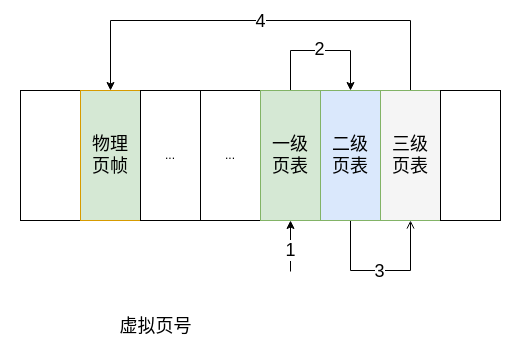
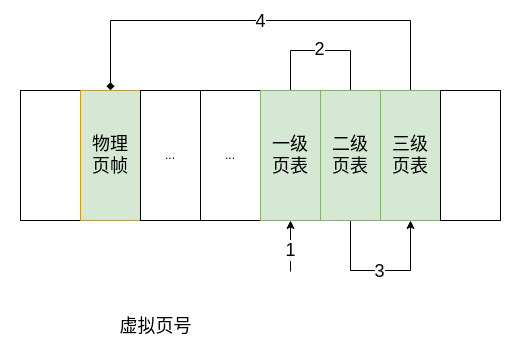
- <mxCell id="12" style="edgeStyle=orthogonalEdgeStyle;rounded=0;orthogonalLoop=1;jettySize=auto;html=1;exitX=0.5;exitY=0;exitDx=0;exitDy=0;entryX=0.5;entryY=0;entryDx=0;entryDy=0;fontSize=18;" edge="1" parent="1" source="14" target="3"><mxGeometry relative="1" as="geometry"><Array as="points"><mxPoint x="410" y="20" /><mxPoint x="110" y="20" /></Array></mxGeometry></mxCell>
+ <mxCell id="12" style="edgeStyle=orthogonalEdgeStyle;rounded=0;orthogonalLoop=1;jettySize=auto;html=1;exitX=0.5;exitY=0;exitDx=0;exitDy=0;entryX=0.5;entryY=0;entryDx=0;entryDy=0;fontSize=18;endArrow=diamond;" edge="1" parent="1" source="14" target="3"><mxGeometry relative="1" as="geometry"><Array as="points"><mxPoint x="410" y="20" /><mxPoint x="110" y="20" /></Array></mxGeometry></mxCell>
- <mxCell id="6" style="edgeStyle=orthogonalEdgeStyle;rounded=0;orthogonalLoop=1;jettySize=auto;html=1;exitX=0.5;exitY=0;exitDx=0;exitDy=0;entryX=0.5;entryY=0;entryDx=0;entryDy=0;fontSize=18;" edge="1" parent="1" source="8" target="11"><mxGeometry relative="1" as="geometry"><Array as="points"><mxPoint x="290" y="50" /><mxPoint x="350" y="50" /></Array></mxGeometry></mxCell>
+ <mxCell id="6" style="edgeStyle=orthogonalEdgeStyle;rounded=0;orthogonalLoop=1;jettySize=auto;html=1;exitX=0.5;exitY=0;exitDx=0;exitDy=0;entryX=0.5;entryY=0;entryDx=0;entryDy=0;fontSize=18;endArrow=none;" edge="1" parent="1" source="8" target="11"><mxGeometry relative="1" as="geometry"><Array as="points"><mxPoint x="290" y="50" /><mxPoint x="350" y="50" /></Array></mxGeometry></mxCell>
- <mxCell id="11" value="&lt;font style=&quot;font-size: 18px;&quot;&gt;二级&lt;br&gt;页表&lt;/font&gt;" style="rounded=0;whiteSpace=wrap;html=1;fillColor=#dae8fc;strokeColor=#82b366;" vertex="1" parent="1"><mxGeometry x="320" y="90" width="60" height="130" as="geometry" /></mxCell>
+ <mxCell id="11" value="&lt;font style=&quot;font-size: 18px;&quot;&gt;二级&lt;br&gt;页表&lt;/font&gt;" style="rounded=0;whiteSpace=wrap;html=1;fillColor=#d5e8d4;strokeColor=#82b366;" vertex="1" parent="1"><mxGeometry x="320" y="90" width="60" height="130" as="geometry" /></mxCell>
- <mxCell id="14" value="&lt;font style=&quot;font-size: 18px;&quot;&gt;三级&lt;br&gt;页表&lt;/font&gt;" style="rounded=0;whiteSpace=wrap;html=1;fillColor=#f5f5f5;strokeColor=#82b366;" vertex="1" parent="1"><mxGeometry x="380" y="90" width="60" height="130" as="geometry" /></mxCell>
+ <mxCell id="14" value="&lt;font style=&quot;font-size: 18px;&quot;&gt;三级&lt;br&gt;页表&lt;/font&gt;" style="rounded=0;whiteSpace=wrap;html=1;fillColor=#d5e8d4;strokeColor=#82b366;" vertex="1" parent="1"><mxGeometry x="380" y="90" width="60" height="130" as="geometry" /></mxCell>
- <mxCell id="9" style="edgeStyle=orthogonalEdgeStyle;rounded=0;orthogonalLoop=1;jettySize=auto;html=1;exitX=0.5;exitY=1;exitDx=0;exitDy=0;entryX=0.5;entryY=1;entryDx=0;entryDy=0;fontSize=18;endArrow=open;" edge="1" parent="1" source="11" target="14"><mxGeometry relative="1" as="geometry"><Array as="points"><mxPoint x="350" y="270" /><mxPoint x="410" y="270" /></Array></mxGeometry></mxCell>
+ <mxCell id="9" style="edgeStyle=orthogonalEdgeStyle;rounded=0;orthogonalLoop=1;jettySize=auto;html=1;exitX=0.5;exitY=1;exitDx=0;exitDy=0;entryX=0.5;entryY=1;entryDx=0;entryDy=0;fontSize=18;" edge="1" parent="1" source="11" target="14"><mxGeometry relative="1" as="geometry"><Array as="points"><mxPoint x="350" y="270" /><mxPoint x="410" y="270" /></Array></mxGeometry></mxCell>
